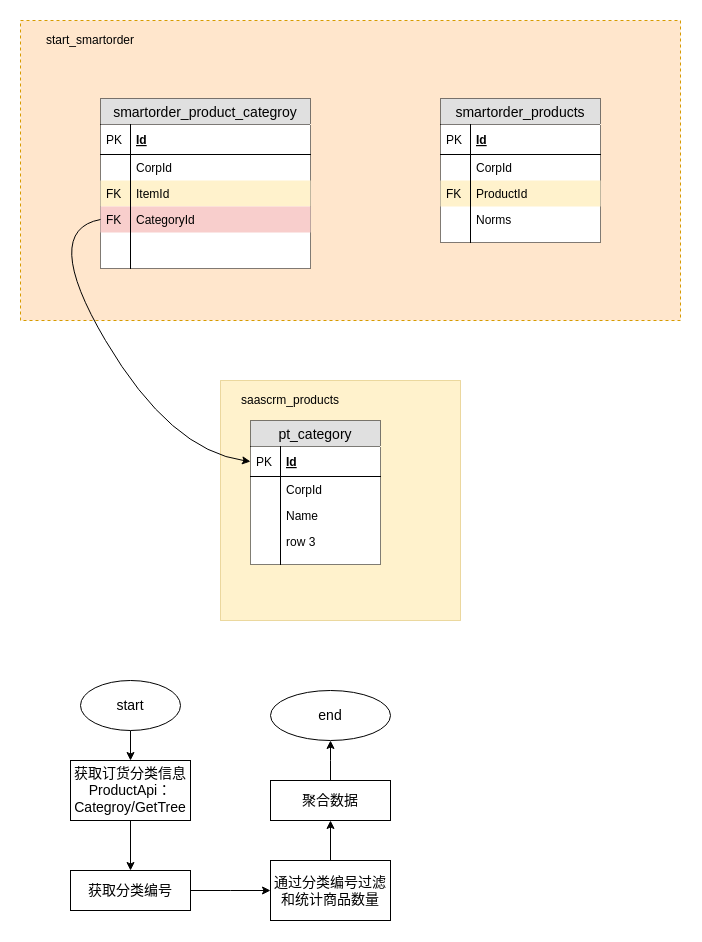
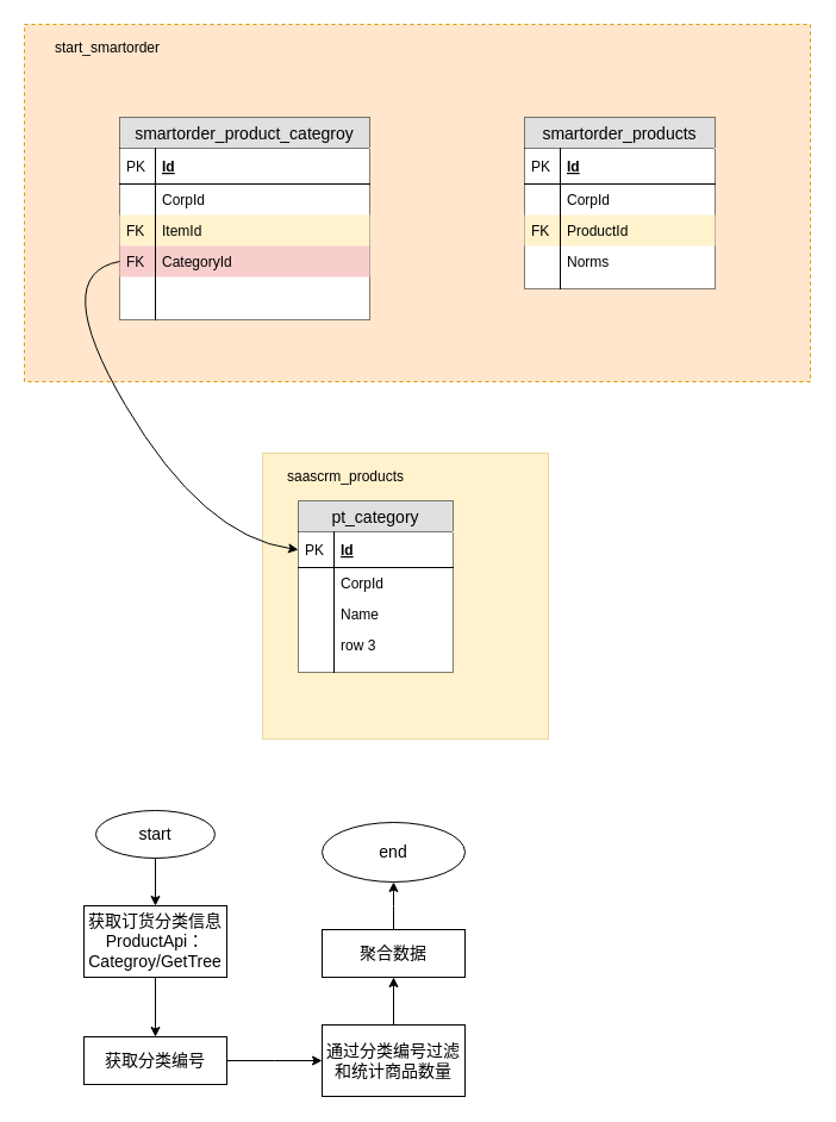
- <mxCell id="44" value="start" style="ellipse;whiteSpace=wrap;html=1;strokeColor=#000000;fontSize=14;" parent="1" vertex="1"><mxGeometry x="80" y="680" width="100" height="50" as="geometry" /></mxCell>
+ <mxCell id="44" value="start" style="ellipse;whiteSpace=wrap;html=1;strokeColor=#000000;fontSize=14;" parent="1" vertex="1"><mxGeometry x="80" y="680" width="100" height="40" as="geometry" /></mxCell>
